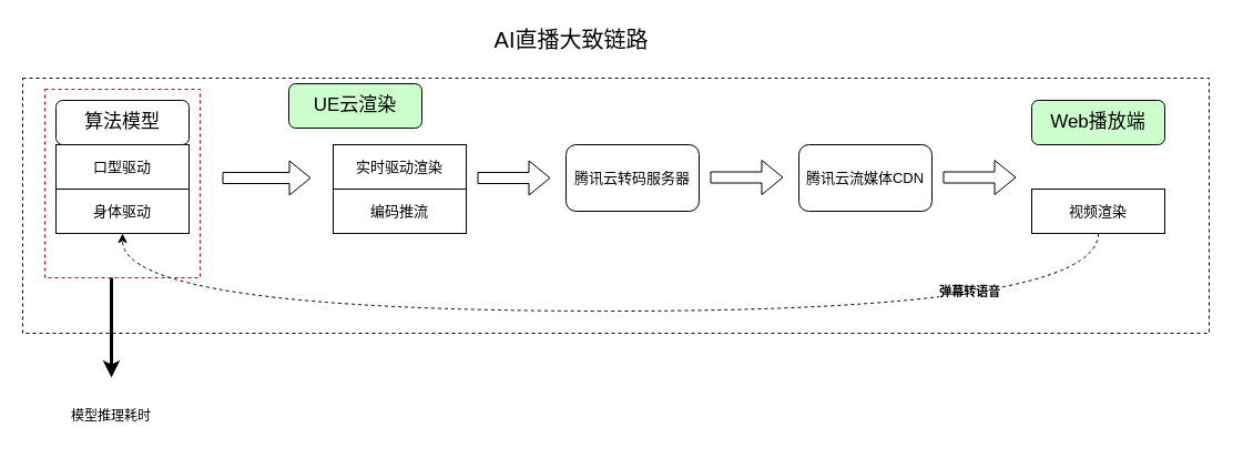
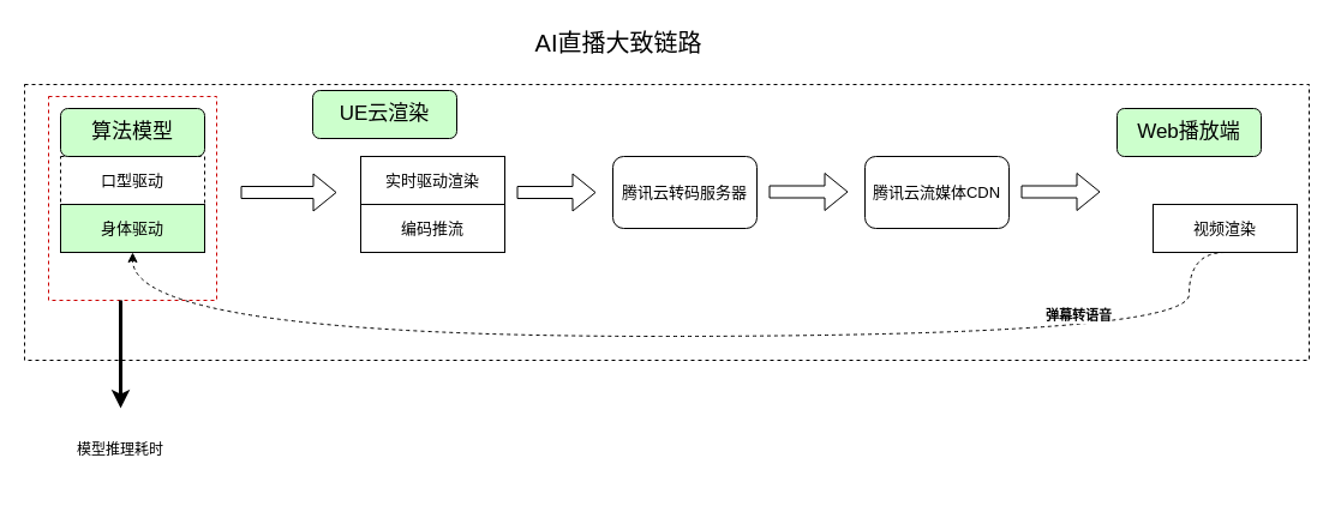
- <mxCell id="5" value="&lt;font style=&quot;font-size: 17px;&quot;&gt;算法模型&lt;/font&gt;" style="rounded=1;whiteSpace=wrap;html=1;fillColor=#ffffff;" vertex="1" parent="1"><mxGeometry x="50" y="90" width="120" height="40" as="geometry" /></mxCell>
+ <mxCell id="5" value="&lt;font style=&quot;font-size: 17px;&quot;&gt;算法模型&lt;/font&gt;" style="rounded=1;whiteSpace=wrap;html=1;fillColor=#CCFFCC;" vertex="1" parent="1"><mxGeometry x="50" y="90" width="120" height="40" as="geometry" /></mxCell>
- <mxCell id="4" value="&lt;font style=&quot;font-size: 13px;&quot;&gt;口型驱动&lt;/font&gt;" style="rounded=0;whiteSpace=wrap;html=1;" vertex="1" parent="1"><mxGeometry x="50" y="130" width="120" height="40" as="geometry" /></mxCell>
+ <mxCell id="4" value="&lt;font style=&quot;font-size: 13px;&quot;&gt;口型驱动&lt;/font&gt;" style="rounded=0;whiteSpace=wrap;html=1;dashed=1;" vertex="1" parent="1"><mxGeometry x="50" y="130" width="120" height="40" as="geometry" /></mxCell>
- <mxCell id="6" value="身体驱动" style="rounded=0;whiteSpace=wrap;html=1;fontSize=13;" vertex="1" parent="1"><mxGeometry x="50" y="170" width="120" height="40" as="geometry" /></mxCell>
+ <mxCell id="6" value="身体驱动" style="rounded=0;whiteSpace=wrap;html=1;fontSize=13;fillColor=#ccffcc;" vertex="1" parent="1"><mxGeometry x="50" y="170" width="120" height="40" as="geometry" /></mxCell>
- <mxCell id="11" value="&lt;font style=&quot;font-size: 13px;&quot;&gt;视频渲染&lt;/font&gt;" style="rounded=0;whiteSpace=wrap;html=1;" vertex="1" parent="1"><mxGeometry x="930" y="170" width="120" height="40" as="geometry" /></mxCell>
+ <mxCell id="11" value="&lt;font style=&quot;font-size: 13px;&quot;&gt;视频渲染&lt;/font&gt;" style="rounded=0;whiteSpace=wrap;html=1;" vertex="1" parent="1"><mxGeometry x="960" y="170" width="120" height="40" as="geometry" /></mxCell>
